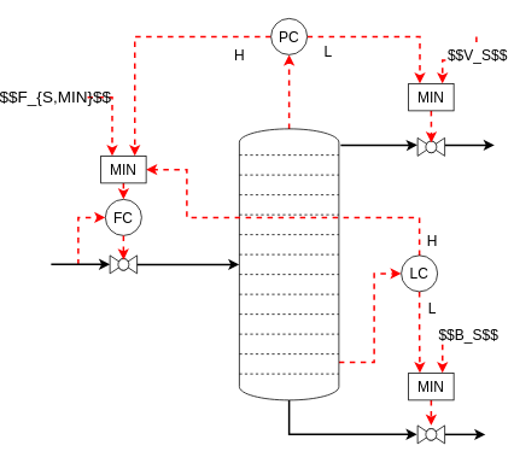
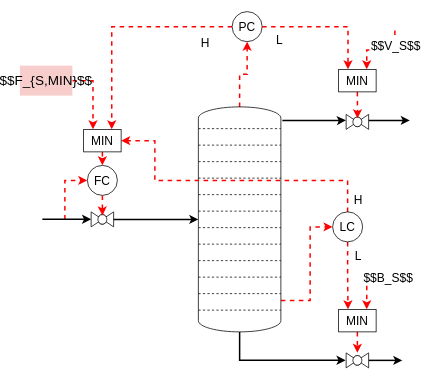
- <mxCell id="33" value="&lt;font style=&quot;font-size: 16px;&quot;&gt;PC&lt;/font&gt;" style="ellipse;whiteSpace=wrap;html=1;fontSize=16;" parent="1" vertex="1"><mxGeometry x="293" y="20" width="40" height="40" as="geometry" /></mxCell>
+ <mxCell id="33" value="&lt;font style=&quot;font-size: 16px;&quot;&gt;PC&lt;/font&gt;" style="ellipse;whiteSpace=wrap;html=1;fontSize=16;" parent="1" vertex="1"><mxGeometry x="303" y="15" width="40" height="40" as="geometry" /></mxCell>
- <mxCell id="38" value="$$F_{S,MIN}$$" style="whiteSpace=wrap;html=1;fontSize=18;strokeColor=none;" vertex="1" parent="1"><mxGeometry x="20" y="87" width="70" height="40" as="geometry" /></mxCell>
+ <mxCell id="38" value="$$F_{S,MIN}$$" style="whiteSpace=wrap;html=1;fontSize=18;strokeColor=none;fillColor=#f8cecc;" vertex="1" parent="1"><mxGeometry x="20" y="87" width="70" height="40" as="geometry" /></mxCell>
